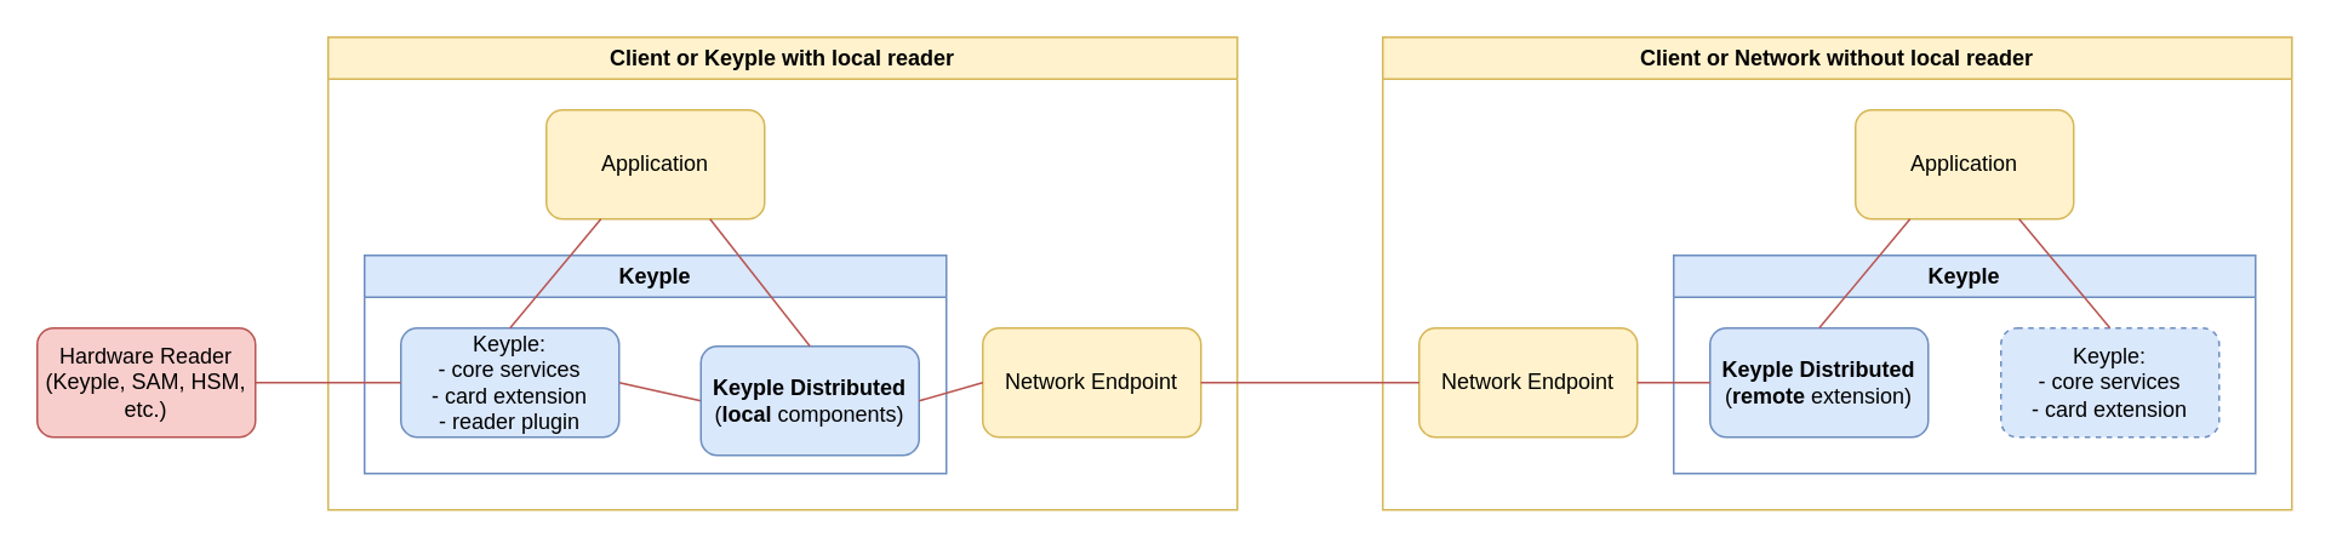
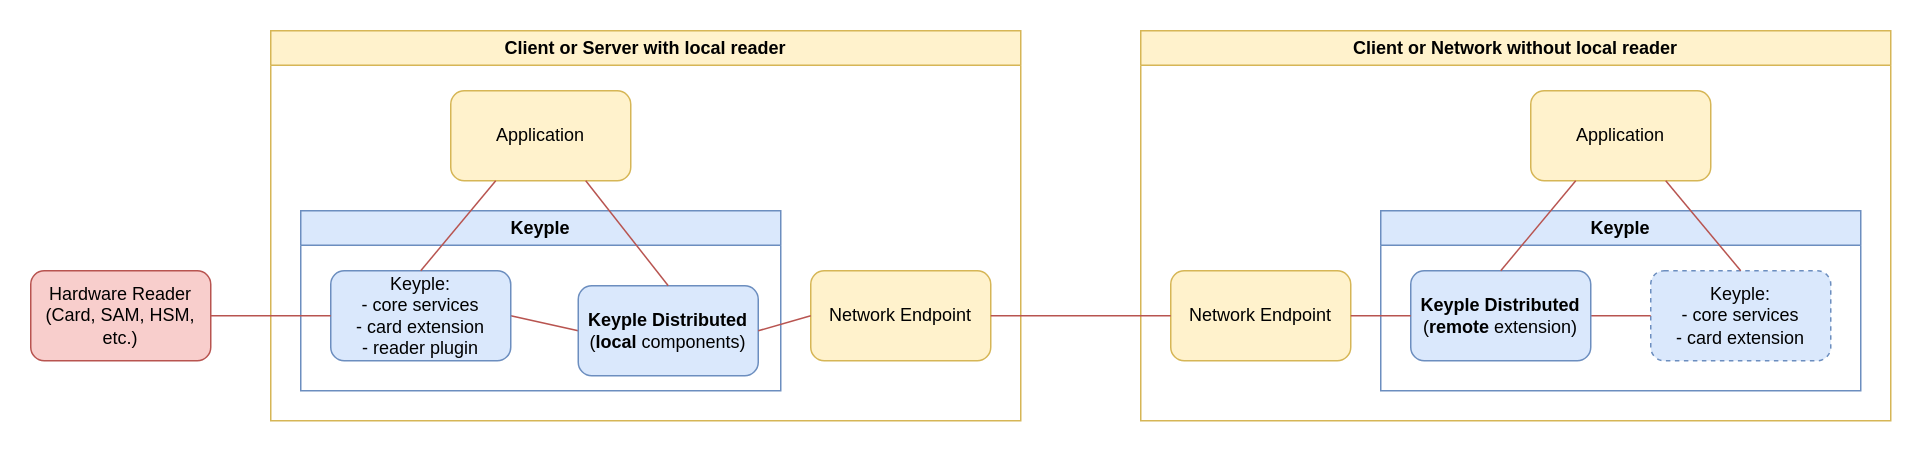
- <mxCell id="2" value="Client or Keyple with local reader" style="swimlane;whiteSpace=wrap;html=1;fillColor=#fff2cc;strokeColor=#d6b656;startSize=23;" parent="1" vertex="1"><mxGeometry x="180" y="20" width="500" height="260" as="geometry" /></mxCell>
+ <mxCell id="2" value="Client or Server with local reader" style="swimlane;whiteSpace=wrap;html=1;fillColor=#fff2cc;strokeColor=#d6b656;startSize=23;" parent="1" vertex="1"><mxGeometry x="180" y="20" width="500" height="260" as="geometry" /></mxCell>
- <mxCell id="12" value="Hardware Reader&lt;br&gt;(Keyple, SAM, HSM, etc.)" style="rounded=1;whiteSpace=wrap;html=1;fillColor=#f8cecc;strokeColor=#b85450;" parent="1" vertex="1"><mxGeometry x="20" y="180" width="120" height="60" as="geometry" /></mxCell>
+ <mxCell id="12" value="Hardware Reader&lt;br&gt;(Card, SAM, HSM, etc.)" style="rounded=1;whiteSpace=wrap;html=1;fillColor=#f8cecc;strokeColor=#b85450;" parent="1" vertex="1"><mxGeometry x="20" y="180" width="120" height="60" as="geometry" /></mxCell>
+ <mxCell id="17" style="edgeStyle=none;rounded=0;orthogonalLoop=1;jettySize=auto;html=1;exitX=1;exitY=0.5;exitDx=0;exitDy=0;entryX=0;entryY=0.5;entryDx=0;entryDy=0;strokeWidth=1;endArrow=none;endFill=0;fillColor=#f8cecc;strokeColor=#b85450;" parent="15" source="18" target="16" edge="1"><mxGeometry relative="1" as="geometry" /></mxCell>
